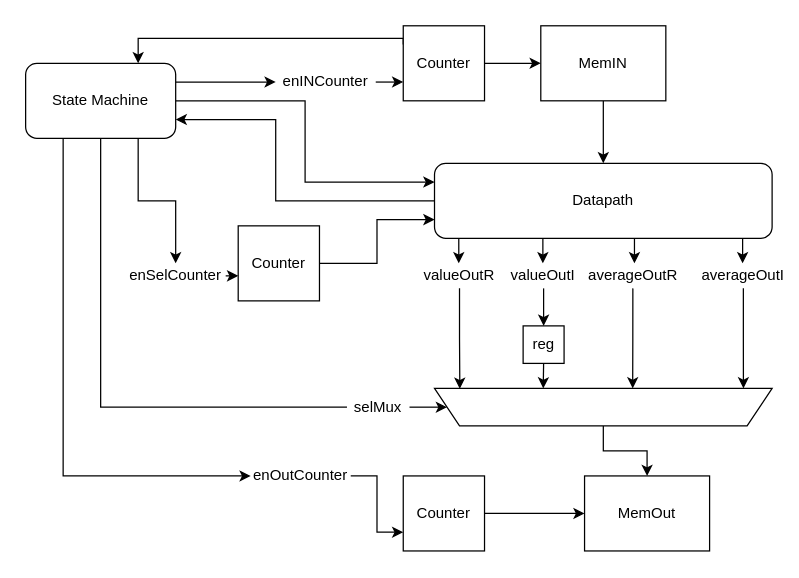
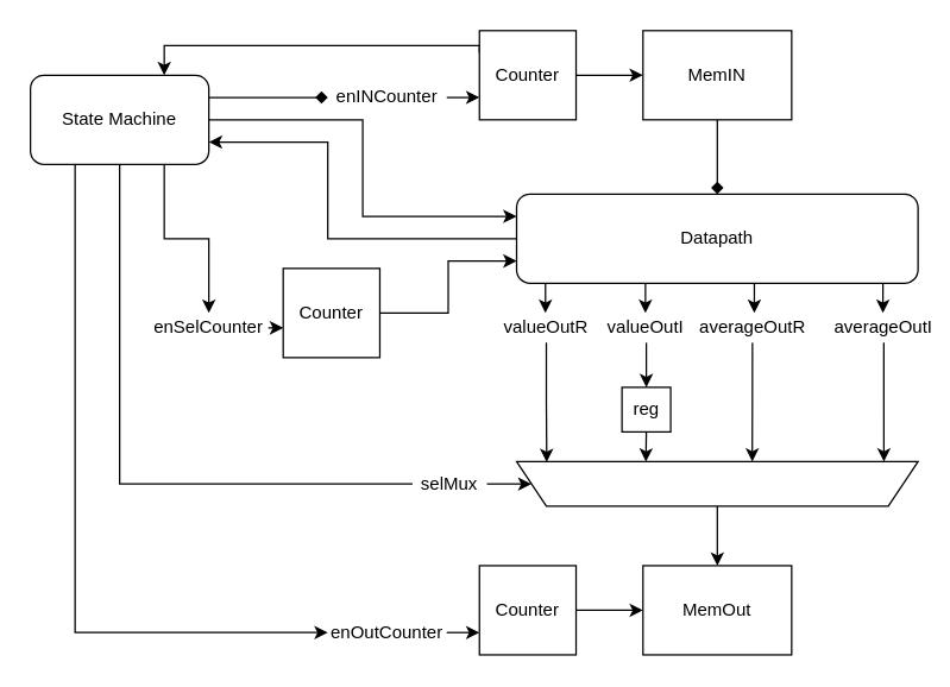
- <mxCell id="34" style="edgeStyle=orthogonalEdgeStyle;rounded=0;orthogonalLoop=1;jettySize=auto;html=1;exitX=1;exitY=0.25;exitDx=0;exitDy=0;entryX=0;entryY=0.5;entryDx=0;entryDy=0;" edge="1" parent="1" source="39" target="33"><mxGeometry relative="1" as="geometry" /></mxCell>
+ <mxCell id="34" style="edgeStyle=orthogonalEdgeStyle;rounded=0;orthogonalLoop=1;jettySize=auto;html=1;exitX=1;exitY=0.25;exitDx=0;exitDy=0;entryX=0;entryY=0.5;entryDx=0;entryDy=0;endArrow=diamond;" edge="1" parent="1" source="39" target="33"><mxGeometry relative="1" as="geometry" /></mxCell>
- <mxCell id="27" value="" style="edgeStyle=orthogonalEdgeStyle;rounded=0;orthogonalLoop=1;jettySize=auto;html=1;" edge="1" parent="1" source="28" target="3"><mxGeometry relative="1" as="geometry" /></mxCell>
+ <mxCell id="27" value="" style="edgeStyle=orthogonalEdgeStyle;rounded=0;orthogonalLoop=1;jettySize=auto;html=1;endArrow=diamond;" edge="1" parent="1" source="28" target="3"><mxGeometry relative="1" as="geometry" /></mxCell>
- <mxCell id="26" value="enOutCounter" style="text;html=1;strokeColor=none;fillColor=none;align=center;verticalAlign=middle;whiteSpace=wrap;rounded=0;" vertex="1" parent="1"><mxGeometry x="200" y="370" width="80" height="20" as="geometry" /></mxCell>
+ <mxCell id="26" value="enOutCounter" style="text;html=1;strokeColor=none;fillColor=none;align=center;verticalAlign=middle;whiteSpace=wrap;rounded=0;" vertex="1" parent="1"><mxGeometry x="220" y="415" width="80" height="20" as="geometry" /></mxCell>
- <mxCell id="22" value="MemOut" style="rounded=0;whiteSpace=wrap;html=1;" vertex="1" parent="1"><mxGeometry x="467" y="380" width="100" height="60" as="geometry" /></mxCell>
+ <mxCell id="22" value="MemOut" style="rounded=0;whiteSpace=wrap;html=1;" vertex="1" parent="1"><mxGeometry x="432" y="380" width="100" height="60" as="geometry" /></mxCell>
